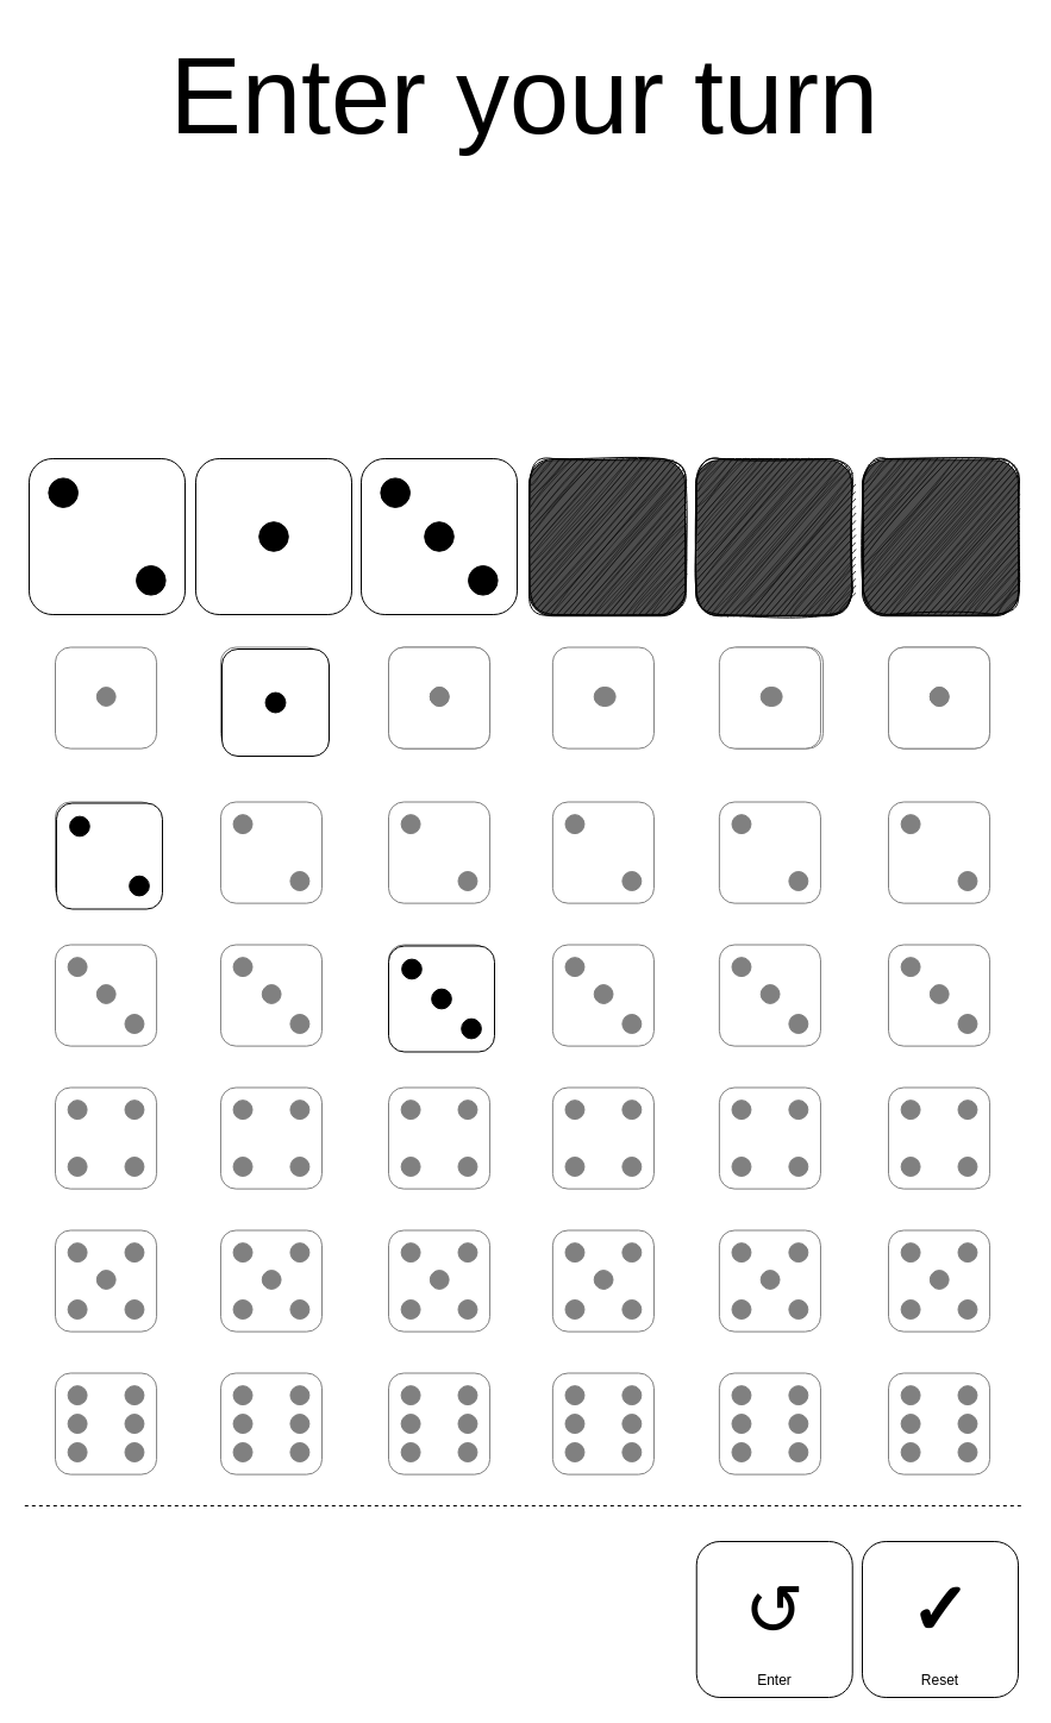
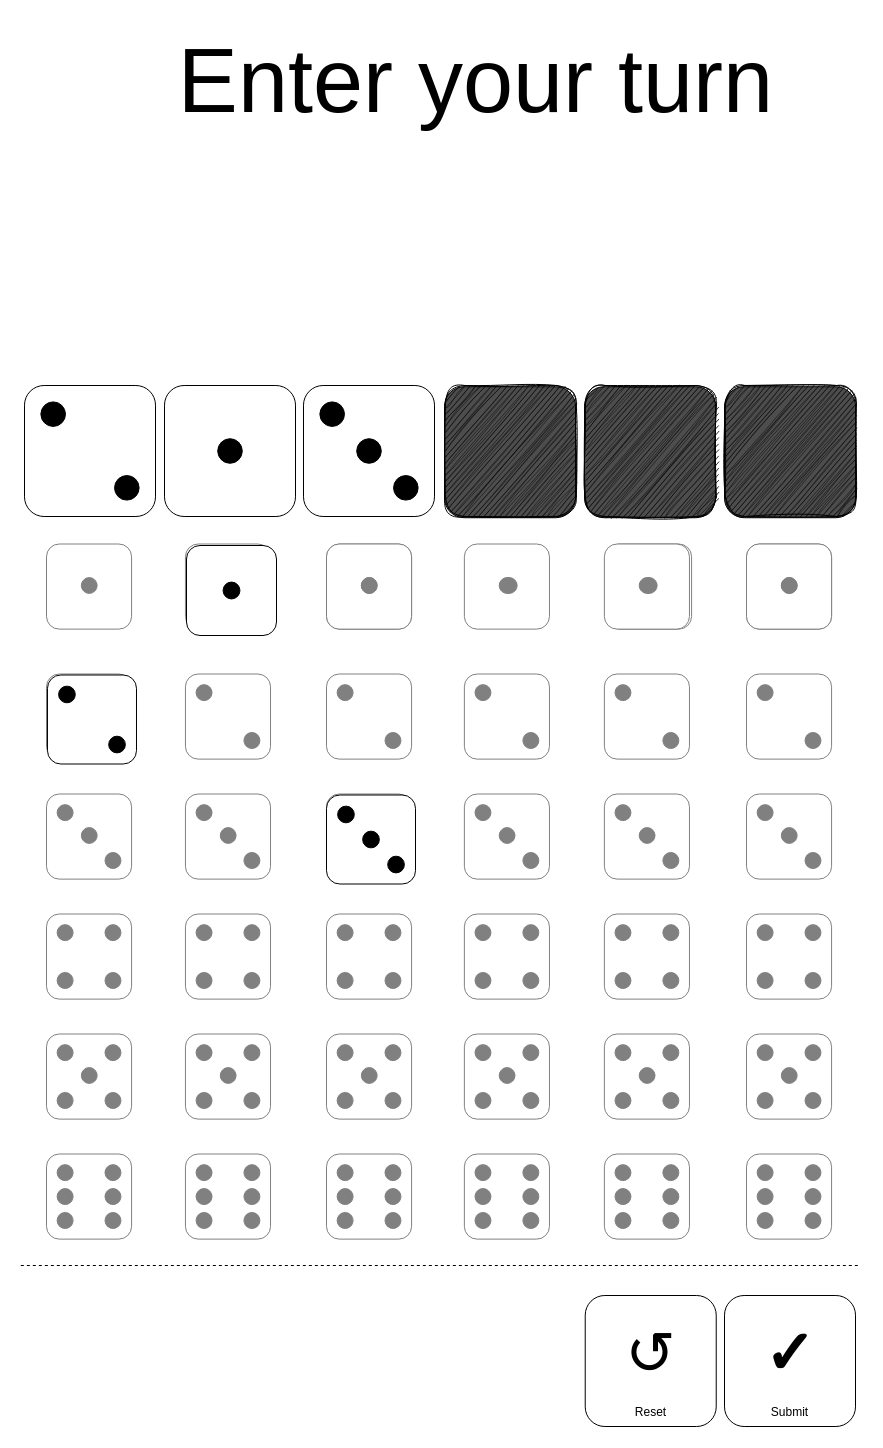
- <mxCell id="339" value="&lt;font style=&quot;font-size: 90px;&quot;&gt;Enter your turn&lt;/font&gt;" style="text;html=1;align=center;verticalAlign=middle;resizable=0;points=[];autosize=1;strokeColor=none;fillColor=none;" vertex="1" parent="1"><mxGeometry x="130.33" y="20" width="620" height="120" as="geometry" /></mxCell>
+ <mxCell id="339" value="&lt;font style=&quot;font-size: 90px;&quot;&gt;Enter your turn&lt;/font&gt;" style="text;html=1;align=center;verticalAlign=middle;resizable=0;points=[];autosize=1;strokeColor=none;fillColor=none;" vertex="1" parent="1"><mxGeometry x="165.33" y="20" width="620" height="120" as="geometry" /></mxCell>
- <mxCell id="359" value="&lt;br style=&quot;border-color: var(--border-color);&quot;&gt;&lt;font style=&quot;border-color: var(--border-color); font-size: 60px;&quot;&gt;↺&lt;/font&gt;&lt;br style=&quot;border-color: var(--border-color);&quot;&gt;&lt;br style=&quot;border-color: var(--border-color);&quot;&gt;Enter" style="rounded=1;whiteSpace=wrap;html=1;container=0;" vertex="1" parent="356"><mxGeometry x="0.73" y="910" width="131" height="131" as="geometry" /></mxCell>
+ <mxCell id="359" value="&lt;br style=&quot;border-color: var(--border-color);&quot;&gt;&lt;font style=&quot;border-color: var(--border-color); font-size: 60px;&quot;&gt;↺&lt;/font&gt;&lt;br style=&quot;border-color: var(--border-color);&quot;&gt;&lt;br style=&quot;border-color: var(--border-color);&quot;&gt;Reset" style="rounded=1;whiteSpace=wrap;html=1;container=0;" vertex="1" parent="356"><mxGeometry x="0.73" y="910" width="131" height="131" as="geometry" /></mxCell>
- <mxCell id="363" value="&lt;br style=&quot;border-color: var(--border-color);&quot;&gt;&lt;font style=&quot;border-color: var(--border-color);&quot; size=&quot;1&quot;&gt;&lt;b style=&quot;border-color: var(--border-color); font-size: 60px;&quot;&gt;✓&lt;/b&gt;&lt;/font&gt;&lt;br style=&quot;border-color: var(--border-color);&quot;&gt;&lt;br style=&quot;border-color: var(--border-color);&quot;&gt;Reset" style="rounded=1;whiteSpace=wrap;html=1;container=0;" vertex="1" parent="360"><mxGeometry x="1.137e-13" y="910" width="131" height="131" as="geometry" /></mxCell>
+ <mxCell id="363" value="&lt;br style=&quot;border-color: var(--border-color);&quot;&gt;&lt;font style=&quot;border-color: var(--border-color);&quot; size=&quot;1&quot;&gt;&lt;b style=&quot;border-color: var(--border-color); font-size: 60px;&quot;&gt;✓&lt;/b&gt;&lt;/font&gt;&lt;br style=&quot;border-color: var(--border-color);&quot;&gt;&lt;br style=&quot;border-color: var(--border-color);&quot;&gt;Submit" style="rounded=1;whiteSpace=wrap;html=1;container=0;" vertex="1" parent="360"><mxGeometry x="1.137e-13" y="910" width="131" height="131" as="geometry" /></mxCell>
